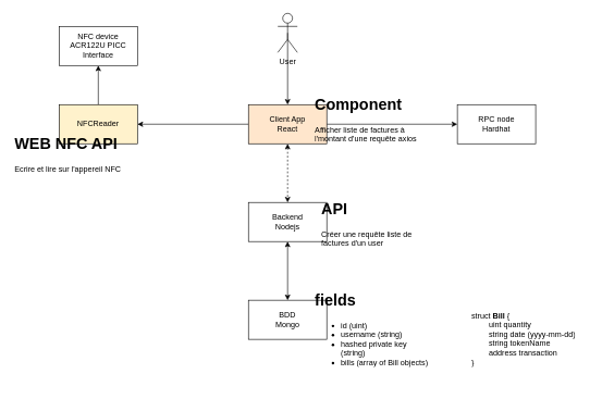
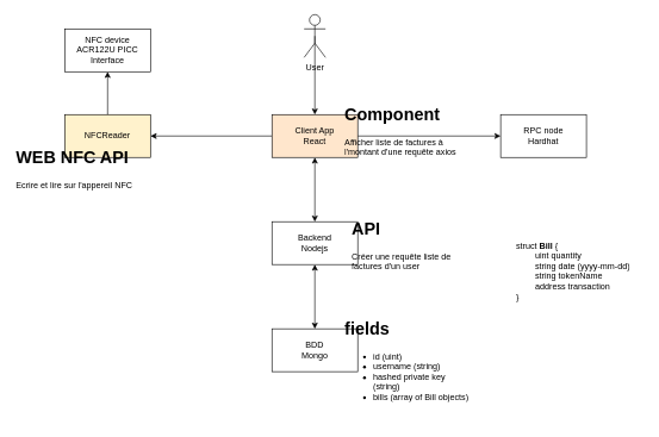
- <mxCell id="5" style="edgeStyle=orthogonalEdgeStyle;rounded=0;orthogonalLoop=1;jettySize=auto;html=1;exitX=0.5;exitY=1;exitDx=0;exitDy=0;startArrow=classic;startFill=1;dashed=1;" parent="1" source="7" target="9" edge="1"><mxGeometry relative="1" as="geometry" /></mxCell>
+ <mxCell id="5" style="edgeStyle=orthogonalEdgeStyle;rounded=0;orthogonalLoop=1;jettySize=auto;html=1;exitX=0.5;exitY=1;exitDx=0;exitDy=0;startArrow=classic;startFill=1;" parent="1" source="7" target="9" edge="1"><mxGeometry relative="1" as="geometry" /></mxCell>
- <mxCell id="20" value="struct &lt;b&gt;Bill&lt;/b&gt; {&lt;div&gt;&lt;span style=&quot;white-space: pre;&quot;&gt;&#09;uint quantity&lt;/span&gt;&lt;br&gt;&lt;/div&gt;&lt;div&gt;&lt;span style=&quot;white-space: pre;&quot;&gt;&lt;span style=&quot;white-space: pre;&quot;&gt;&#09;string date (yyyy-mm-dd)&lt;/span&gt;&lt;br&gt;&lt;/span&gt;&lt;/div&gt;&lt;div&gt;&lt;span style=&quot;white-space: pre;&quot;&gt;&lt;span style=&quot;white-space: pre;&quot;&gt;&lt;span style=&quot;white-space: pre;&quot;&gt;&#09;string tokenName&lt;/span&gt;&lt;br&gt;&lt;/span&gt;&lt;/span&gt;&lt;/div&gt;&lt;div&gt;&lt;span style=&quot;white-space: pre;&quot;&gt;&lt;span style=&quot;white-space: pre;&quot;&gt;&lt;span style=&quot;white-space: pre;&quot;&gt;&lt;span style=&quot;white-space: pre;&quot;&gt;&#09;address transaction&lt;/span&gt;&lt;br&gt;&lt;/span&gt;&lt;/span&gt;&lt;/span&gt;&lt;/div&gt;&lt;div&gt;&lt;span style=&quot;white-space: pre;&quot;&gt;&lt;span style=&quot;white-space: pre;&quot;&gt;&lt;span style=&quot;white-space: pre;&quot;&gt;&lt;span style=&quot;white-space: pre;&quot;&gt;}&lt;/span&gt;&lt;/span&gt;&lt;/span&gt;&lt;/span&gt;&lt;/div&gt;" style="text;html=1;whiteSpace=wrap;overflow=hidden;rounded=0;" parent="1" vertex="1"><mxGeometry x="720" y="470" width="180" height="120" as="geometry" /></mxCell>
+ <mxCell id="20" value="struct &lt;b&gt;Bill&lt;/b&gt; {&lt;div&gt;&lt;span style=&quot;white-space: pre;&quot;&gt;&#09;uint quantity&lt;/span&gt;&lt;br&gt;&lt;/div&gt;&lt;div&gt;&lt;span style=&quot;white-space: pre;&quot;&gt;&lt;span style=&quot;white-space: pre;&quot;&gt;&#09;string date (yyyy-mm-dd)&lt;/span&gt;&lt;br&gt;&lt;/span&gt;&lt;/div&gt;&lt;div&gt;&lt;span style=&quot;white-space: pre;&quot;&gt;&lt;span style=&quot;white-space: pre;&quot;&gt;&lt;span style=&quot;white-space: pre;&quot;&gt;&#09;string tokenName&lt;/span&gt;&lt;br&gt;&lt;/span&gt;&lt;/span&gt;&lt;/div&gt;&lt;div&gt;&lt;span style=&quot;white-space: pre;&quot;&gt;&lt;span style=&quot;white-space: pre;&quot;&gt;&lt;span style=&quot;white-space: pre;&quot;&gt;&lt;span style=&quot;white-space: pre;&quot;&gt;&#09;address transaction&lt;/span&gt;&lt;br&gt;&lt;/span&gt;&lt;/span&gt;&lt;/span&gt;&lt;/div&gt;&lt;div&gt;&lt;span style=&quot;white-space: pre;&quot;&gt;&lt;span style=&quot;white-space: pre;&quot;&gt;&lt;span style=&quot;white-space: pre;&quot;&gt;&lt;span style=&quot;white-space: pre;&quot;&gt;}&lt;/span&gt;&lt;/span&gt;&lt;/span&gt;&lt;/span&gt;&lt;/div&gt;" style="text;html=1;whiteSpace=wrap;overflow=hidden;rounded=0;" parent="1" vertex="1"><mxGeometry x="720" y="330" width="180" height="120" as="geometry" /></mxCell>
